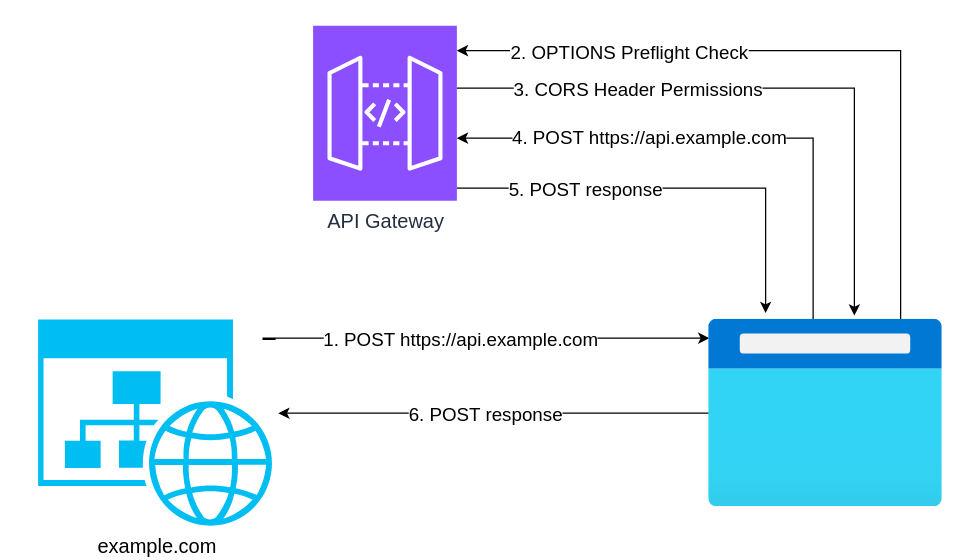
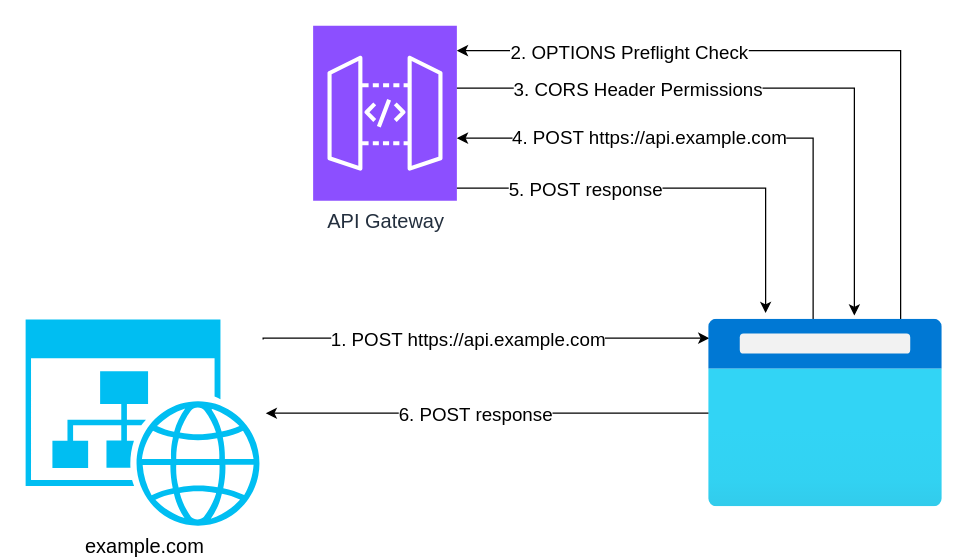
- <mxCell id="10" value="&lt;font style=&quot;font-size: 16px;&quot;&gt;example.com&lt;/font&gt;" style="verticalLabelPosition=bottom;html=1;verticalAlign=top;align=center;strokeColor=none;fillColor=#00BEF2;shape=mxgraph.azure.website_generic;pointerEvents=1;" vertex="1" parent="1"><mxGeometry x="30" y="255" width="190" height="165" as="geometry" /></mxCell>
+ <mxCell id="10" value="&lt;font style=&quot;font-size: 16px;&quot;&gt;example.com&lt;/font&gt;" style="verticalLabelPosition=bottom;html=1;verticalAlign=top;align=center;strokeColor=none;fillColor=#00BEF2;shape=mxgraph.azure.website_generic;pointerEvents=1;" vertex="1" parent="1"><mxGeometry x="20" y="255" width="190" height="165" as="geometry" /></mxCell>
